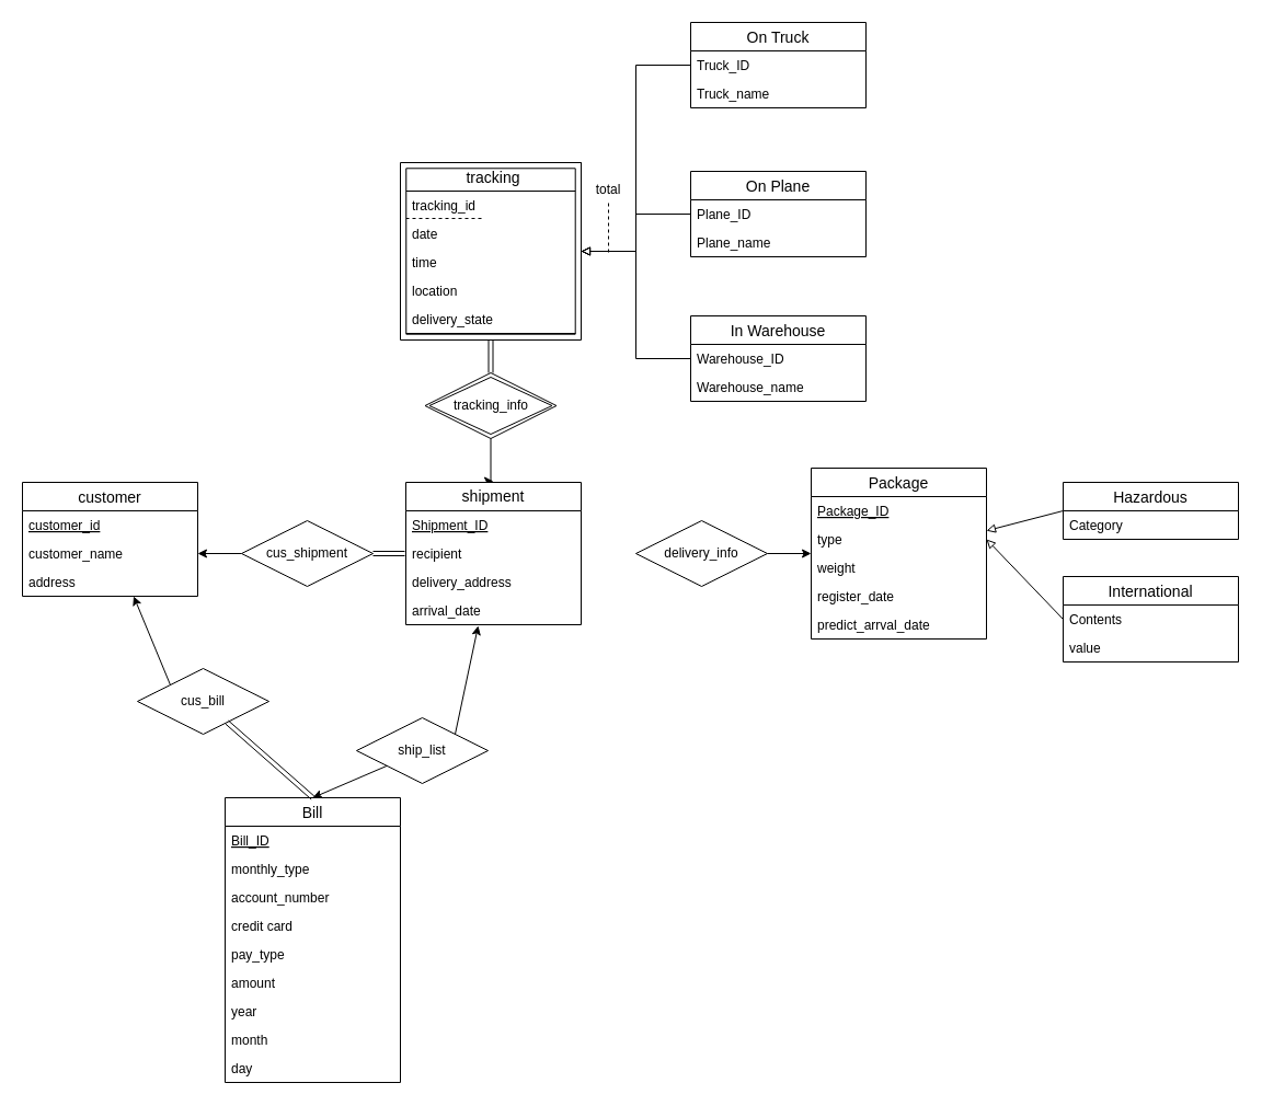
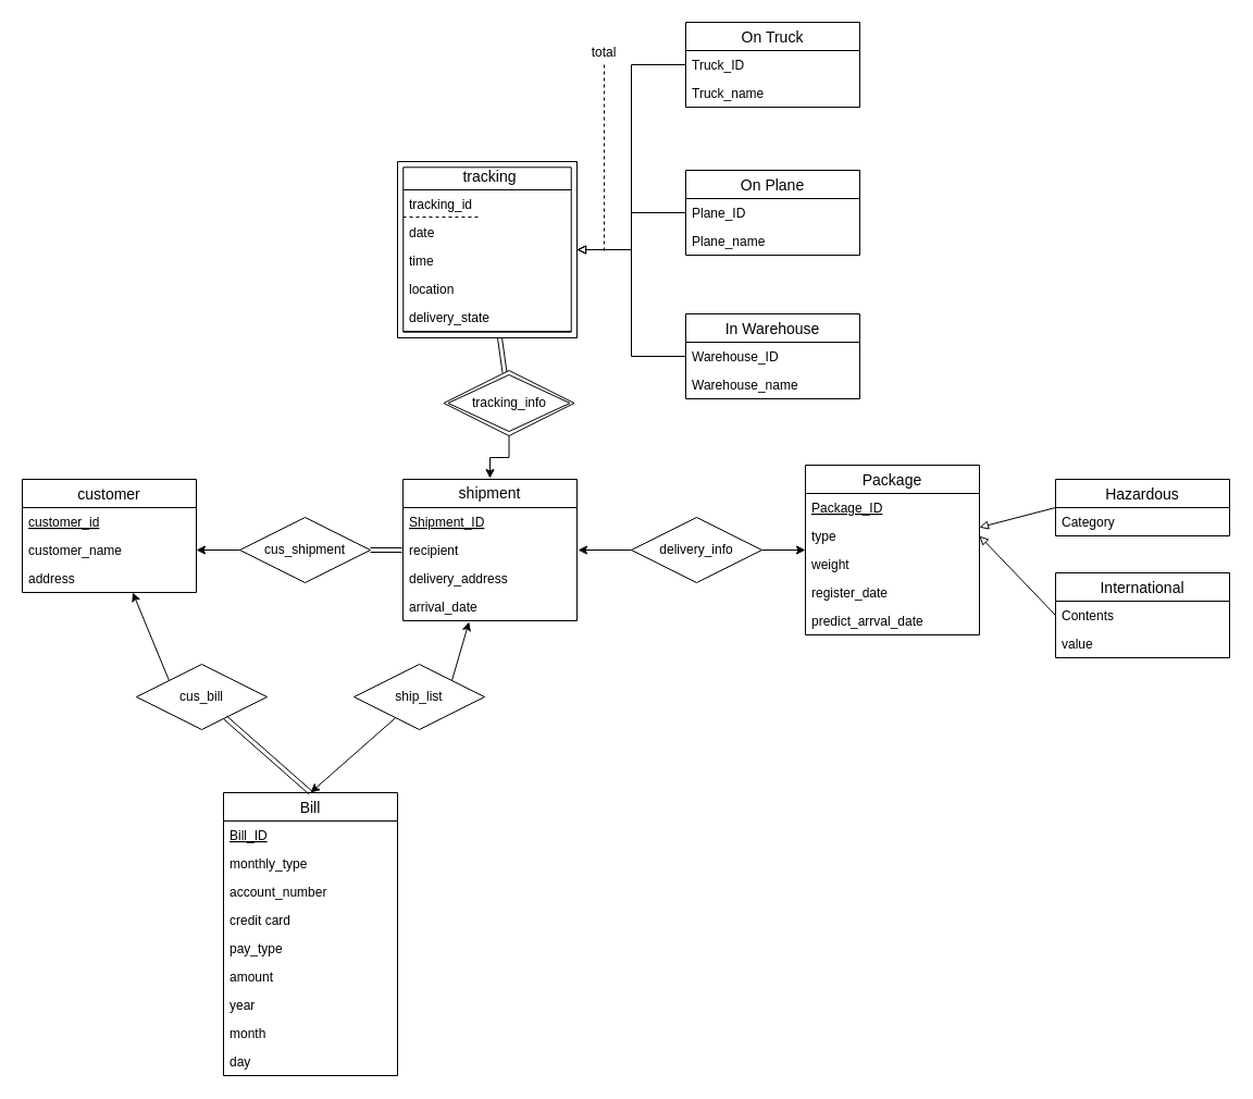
- <mxCell value="total" id="10" parent="1" style="text;html=1;strokeColor=none;fillColor=none;align=center;verticalAlign=middle;whiteSpace=wrap;rounded=0;glass=0;" vertex="1"><mxGeometry as="geometry" height="20" width="40" y="163" x="535" /></mxCell>
+ <mxCell value="total" id="10" parent="1" style="text;html=1;strokeColor=none;fillColor=none;align=center;verticalAlign=middle;whiteSpace=wrap;rounded=0;glass=0;" vertex="1"><mxGeometry x="535" y="38" as="geometry" height="20" width="40" /></mxCell>
- <mxCell value="tracking_info" id="13" parent="1" style="shape=rhombus;double=1;perimeter=rhombusPerimeter;whiteSpace=wrap;html=1;align=center;comic=0;strokeColor=#000000;gradientColor=none;" vertex="1"><mxGeometry as="geometry" height="60" width="120" y="340" x="387.5" /></mxCell>
+ <mxCell value="tracking_info" id="13" parent="1" style="shape=rhombus;double=1;perimeter=rhombusPerimeter;whiteSpace=wrap;html=1;align=center;comic=0;strokeColor=#000000;gradientColor=none;" vertex="1"><mxGeometry x="407.5" y="340" as="geometry" height="60" width="120" /></mxCell>
+ <mxCell value="" id="5" parent="1" edge="1" target="53" source="12" style="rounded=0;orthogonalLoop=1;jettySize=auto;html=1;startArrow=none;startFill=0;endArrow=classic;endFill=1;exitX=0;exitY=0.5;exitDx=0;exitDy=0;"><mxGeometry as="geometry" relative="1"><mxPoint as="sourcePoint" y="505" x="580" /><mxPoint as="targetPoint" y="439" x="540" /></mxGeometry></mxCell>
- <mxCell value="ship_list" id="68" parent="1" style="shape=rhombus;perimeter=rhombusPerimeter;whiteSpace=wrap;html=1;align=center;comic=0;strokeColor=#000000;gradientColor=none;" vertex="1"><mxGeometry x="325" y="655" as="geometry" height="60" width="120" /></mxCell>
+ <mxCell value="ship_list" id="68" parent="1" style="shape=rhombus;perimeter=rhombusPerimeter;whiteSpace=wrap;html=1;align=center;comic=0;strokeColor=#000000;gradientColor=none;" vertex="1"><mxGeometry as="geometry" height="60" width="120" y="610" x="325" /></mxCell>
